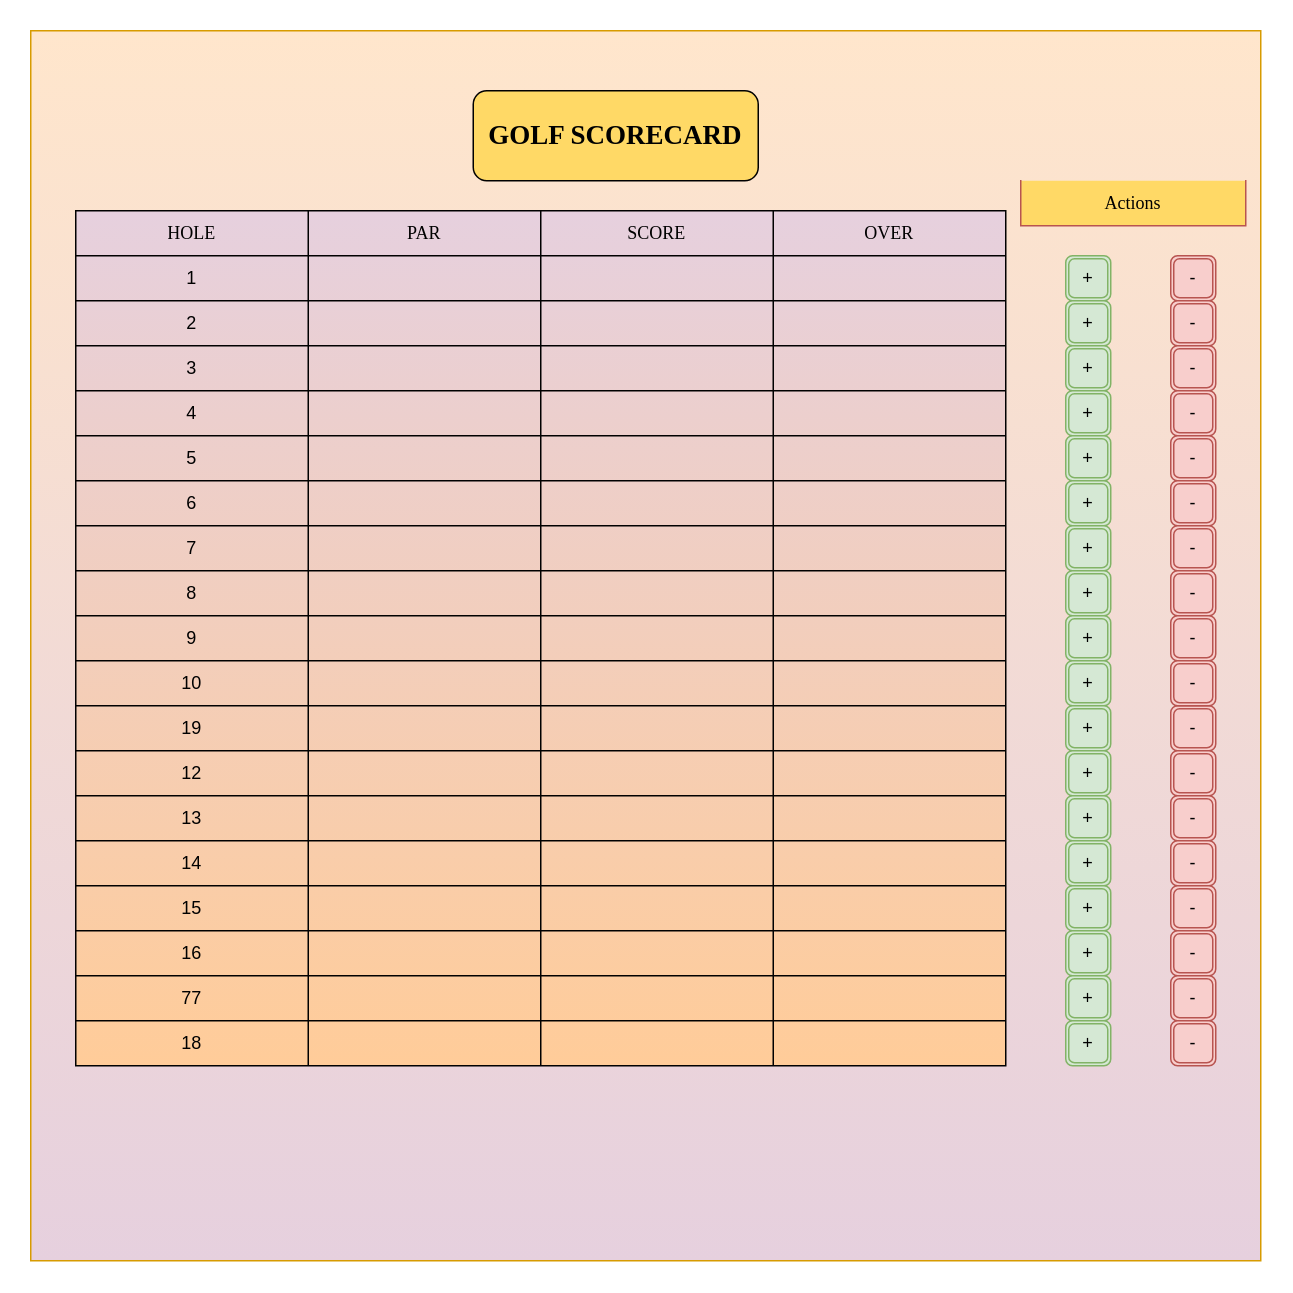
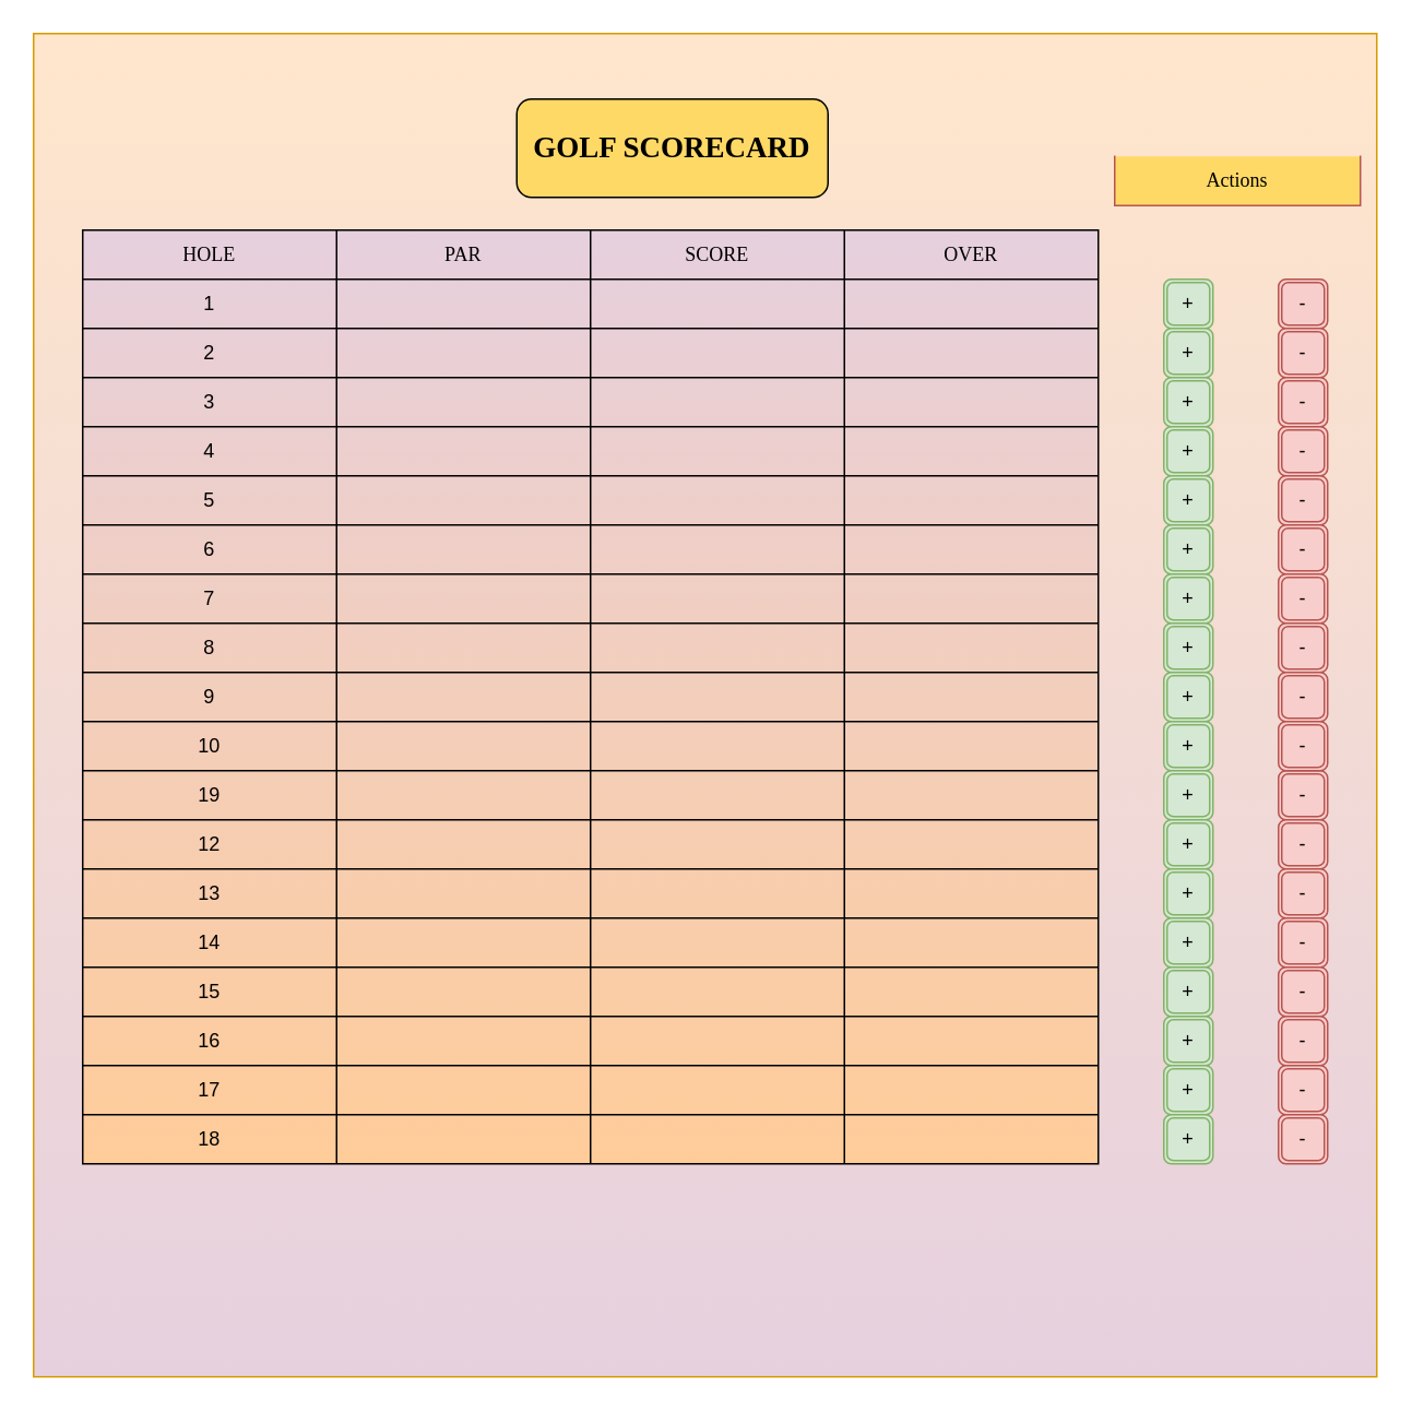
- <mxCell id="100" value="&lt;font face=&quot;Georgia&quot;&gt;Actions&lt;/font&gt;" style="shape=partialRectangle;whiteSpace=wrap;html=1;bottom=1;right=1;left=1;top=0;routingCenterX=-0.5;rounded=0;shadow=0;glass=0;sketch=0;strokeColor=#b85450;fillColor=#FFD966;" vertex="1" parent="1"><mxGeometry x="680" y="120" width="150" height="30" as="geometry" /></mxCell>
+ <mxCell id="100" value="&lt;font face=&quot;Georgia&quot;&gt;Actions&lt;/font&gt;" style="shape=partialRectangle;whiteSpace=wrap;html=1;bottom=1;right=1;left=1;top=0;routingCenterX=-0.5;rounded=0;shadow=0;glass=0;sketch=0;strokeColor=#b85450;fillColor=#FFD966;" vertex="1" parent="1"><mxGeometry x="680" y="95" width="150" height="30" as="geometry" /></mxCell>
- <mxCell id="91" value="77" style="shape=partialRectangle;html=1;whiteSpace=wrap;connectable=0;fillColor=none;top=0;left=0;bottom=0;right=0;overflow=hidden;" vertex="1" parent="90"><mxGeometry width="155" height="30" as="geometry" /></mxCell>
+ <mxCell id="91" value="17" style="shape=partialRectangle;html=1;whiteSpace=wrap;connectable=0;fillColor=none;top=0;left=0;bottom=0;right=0;overflow=hidden;" vertex="1" parent="90"><mxGeometry width="155" height="30" as="geometry" /></mxCell>
